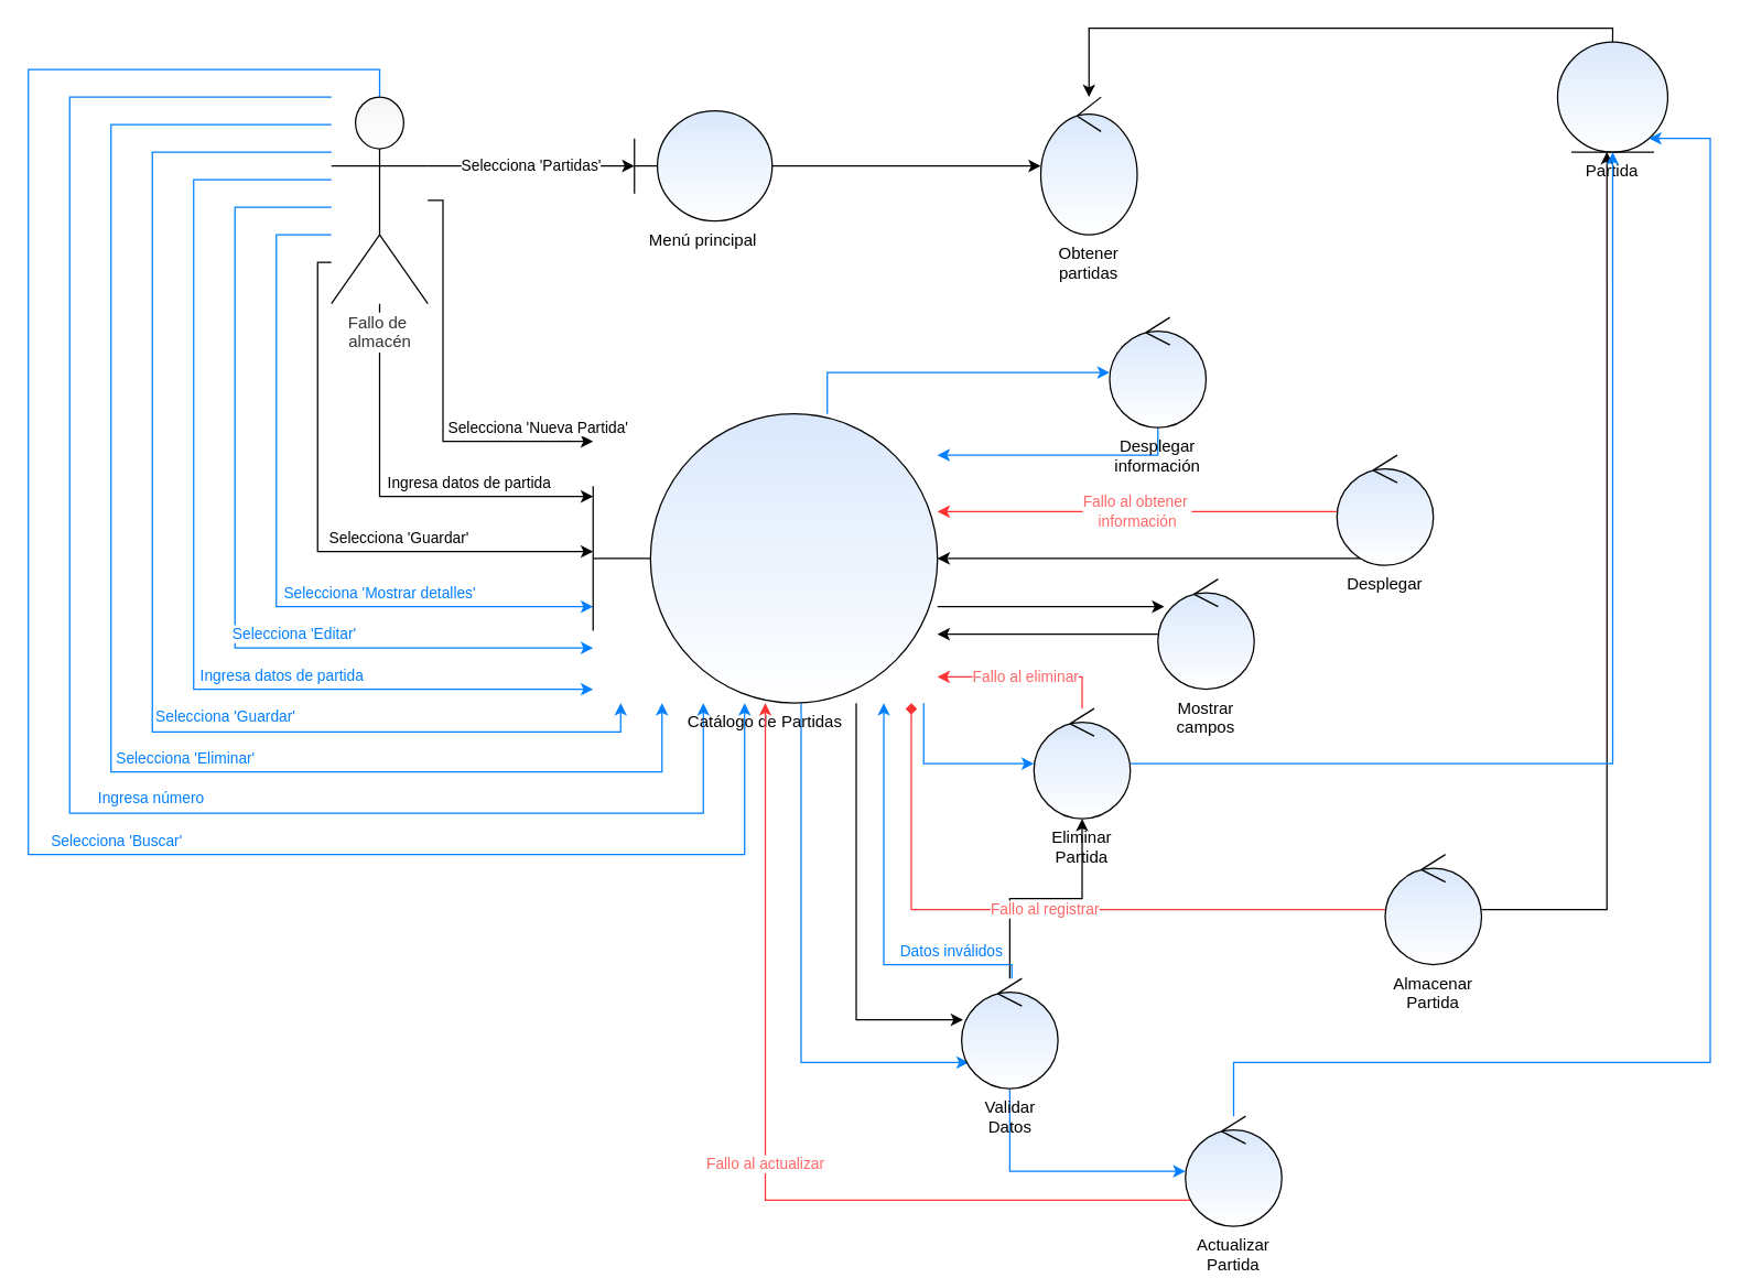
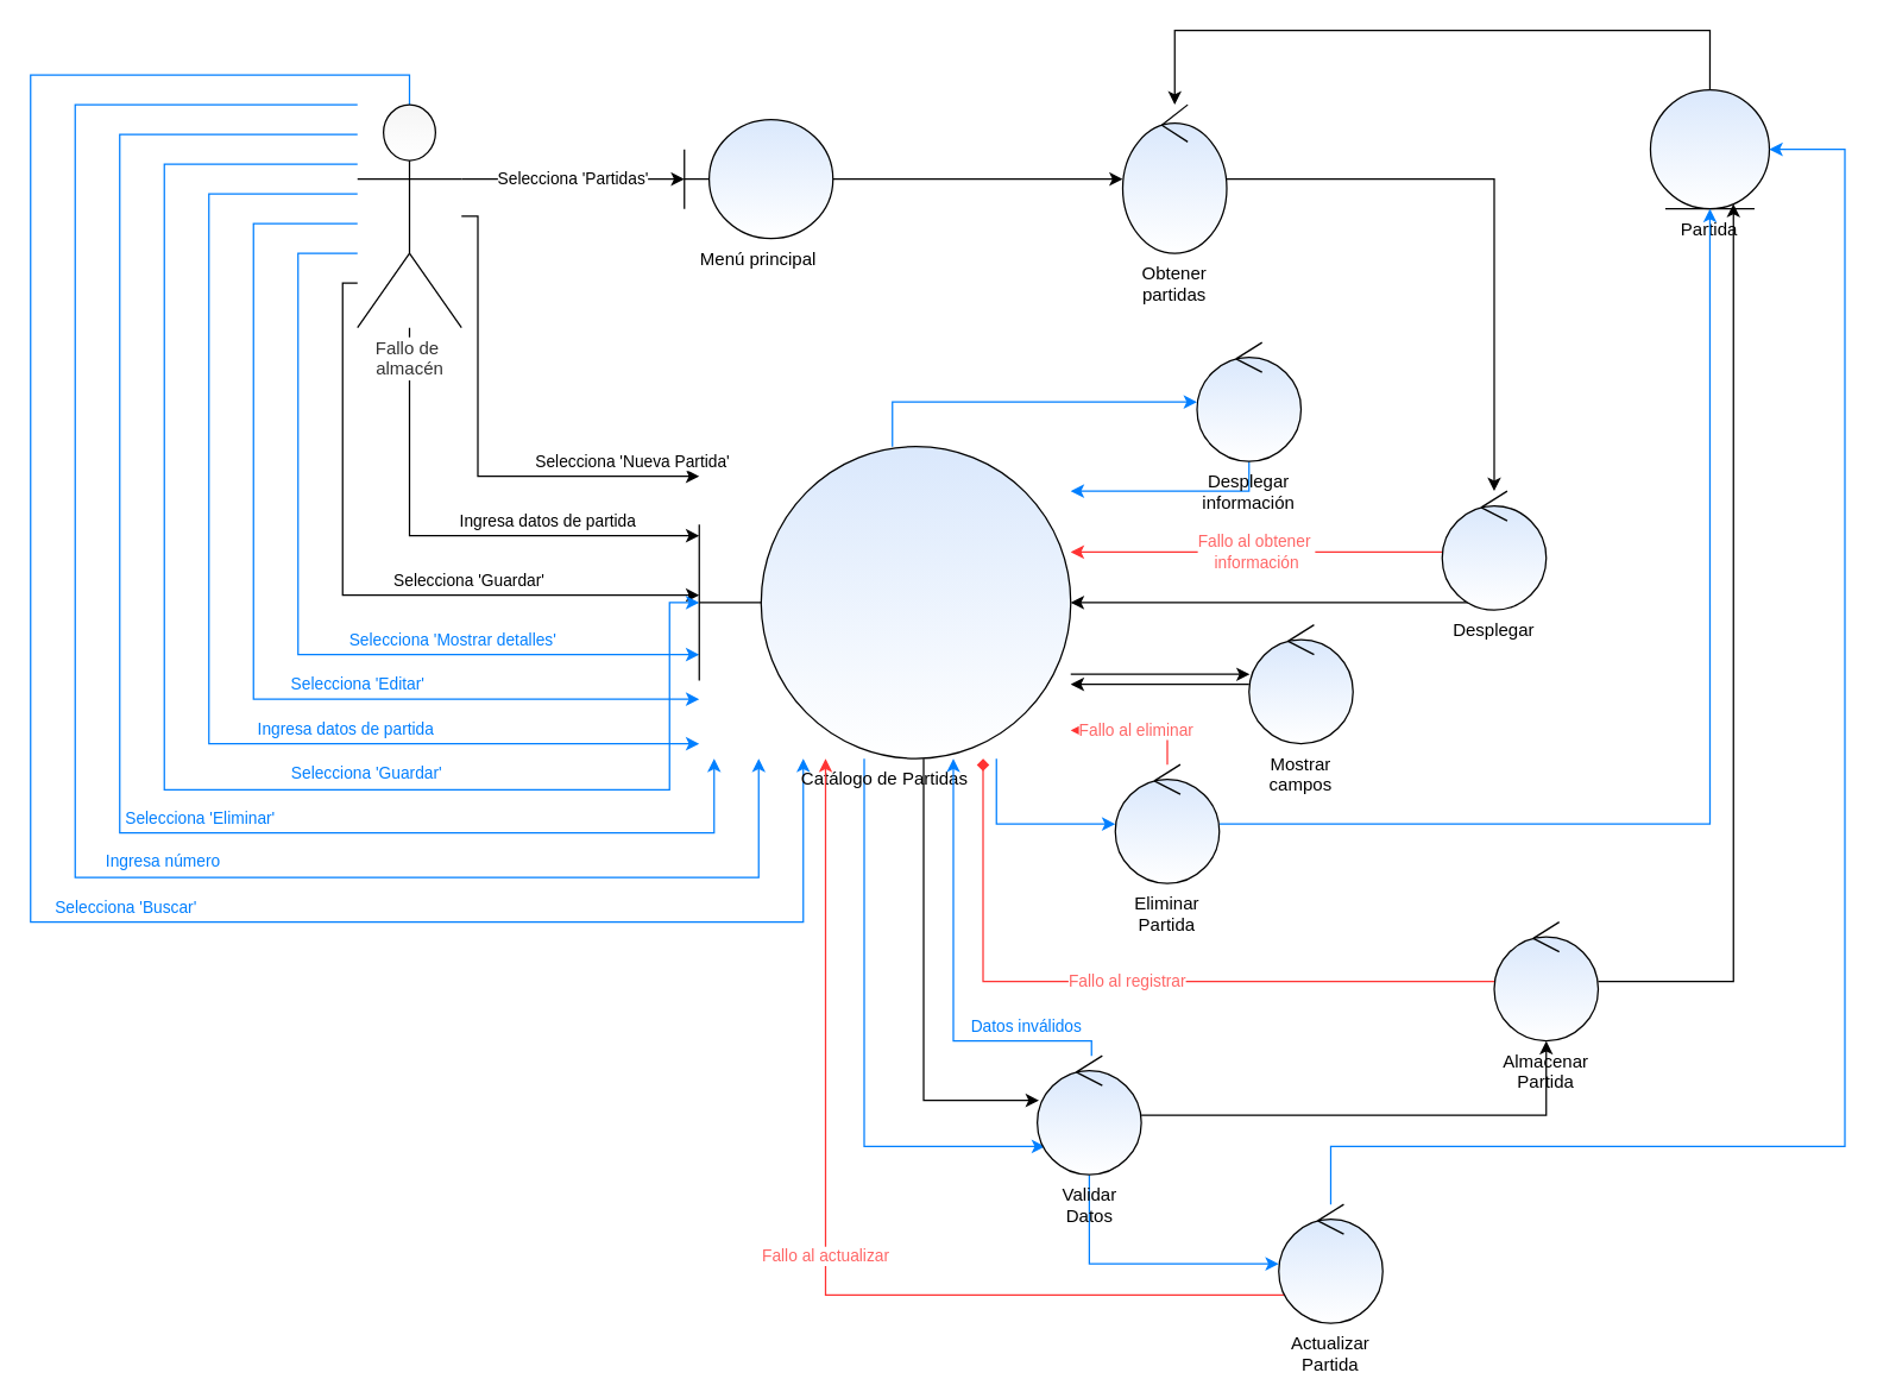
- <mxCell id="36" value="Partida" style="ellipse;shape=umlEntity;whiteSpace=wrap;html=1;fillColor=#dae8fc;strokeColor=#000000;labelPosition=center;verticalLabelPosition=bottom;align=center;verticalAlign=top;gradientColor=#ffffff;" parent="1" vertex="1"><mxGeometry x="1130.167" y="30" width="80" height="80" as="geometry" /></mxCell>
+ <mxCell id="36" value="Partida" style="ellipse;shape=umlEntity;whiteSpace=wrap;html=1;fillColor=#dae8fc;strokeColor=#000000;labelPosition=center;verticalLabelPosition=bottom;align=center;verticalAlign=top;gradientColor=#ffffff;" parent="1" vertex="1"><mxGeometry x="1110.167" y="60" width="80" height="80" as="geometry" /></mxCell>
+ <mxCell id="16" style="edgeStyle=orthogonalEdgeStyle;rounded=0;orthogonalLoop=1;jettySize=auto;html=1;" parent="1" source="37" target="19" edge="1"><mxGeometry relative="1" as="geometry"><Array as="points"><mxPoint x="1005" y="120" /></Array><mxPoint x="938.15" y="210" as="sourcePoint" /></mxGeometry></mxCell>
- <mxCell id="25" value="Catálogo de Partidas" style="shape=umlBoundary;whiteSpace=wrap;html=1;fillColor=#dae8fc;strokeColor=#000000;labelPosition=center;verticalLabelPosition=bottom;align=center;verticalAlign=top;gradientColor=#ffffff;" parent="1" vertex="1"><mxGeometry x="430" y="300" width="250" height="210" as="geometry" /></mxCell>
+ <mxCell id="25" value="Catálogo de Partidas" style="shape=umlBoundary;whiteSpace=wrap;html=1;fillColor=#dae8fc;strokeColor=#000000;labelPosition=center;verticalLabelPosition=bottom;align=center;verticalAlign=top;gradientColor=#ffffff;" parent="1" vertex="1"><mxGeometry x="470" y="300" width="250" height="210" as="geometry" /></mxCell>
- <mxCell id="28" style="edgeStyle=orthogonalEdgeStyle;rounded=0;orthogonalLoop=1;jettySize=auto;html=1;" parent="1" source="31" target="45" edge="1"><mxGeometry relative="1" as="geometry" /></mxCell>
+ <mxCell id="28" style="edgeStyle=orthogonalEdgeStyle;rounded=0;orthogonalLoop=1;jettySize=auto;html=1;" parent="1" source="31" target="34" edge="1"><mxGeometry relative="1" as="geometry" /></mxCell>
